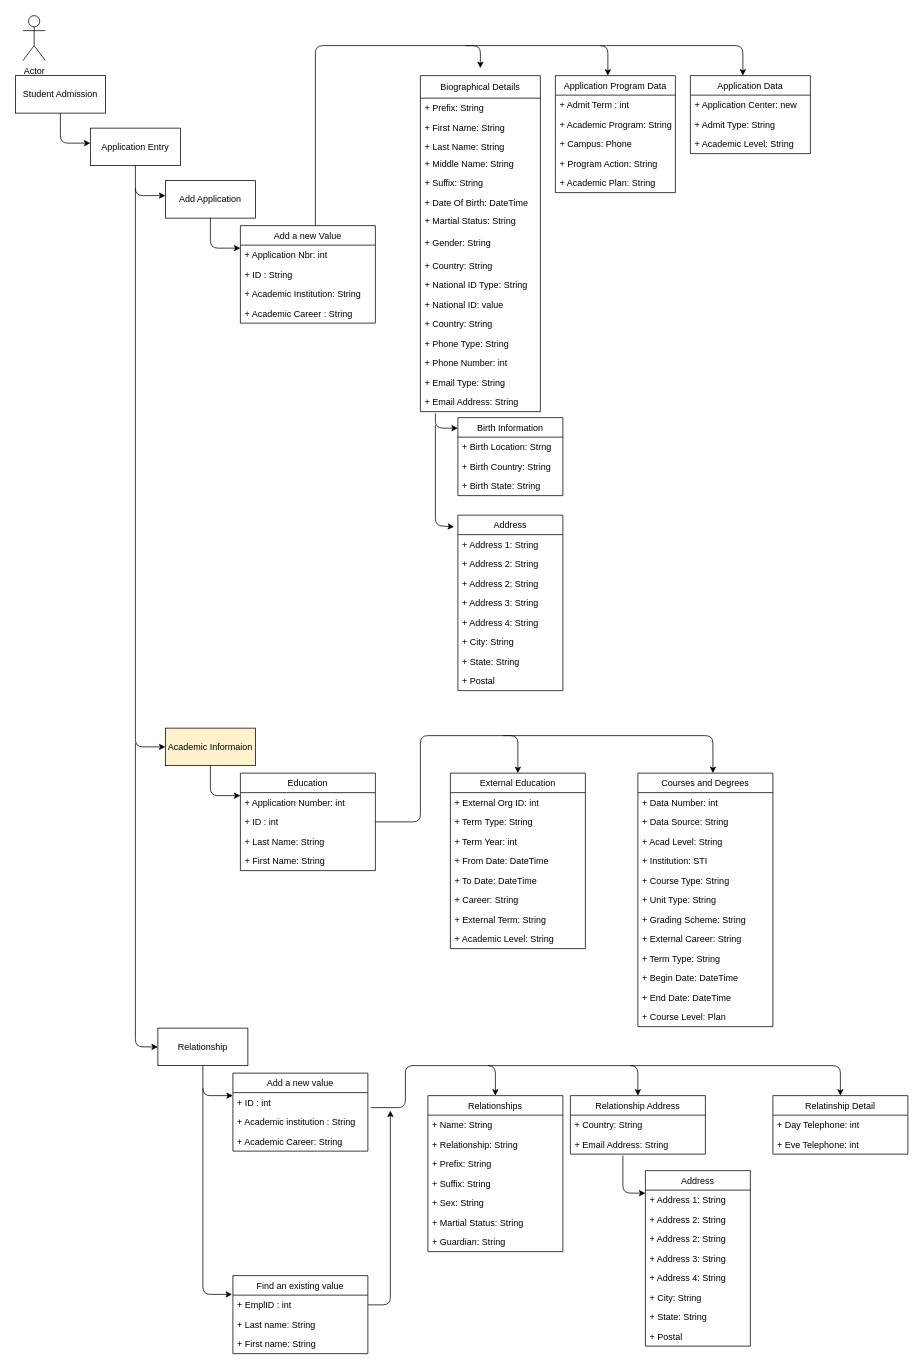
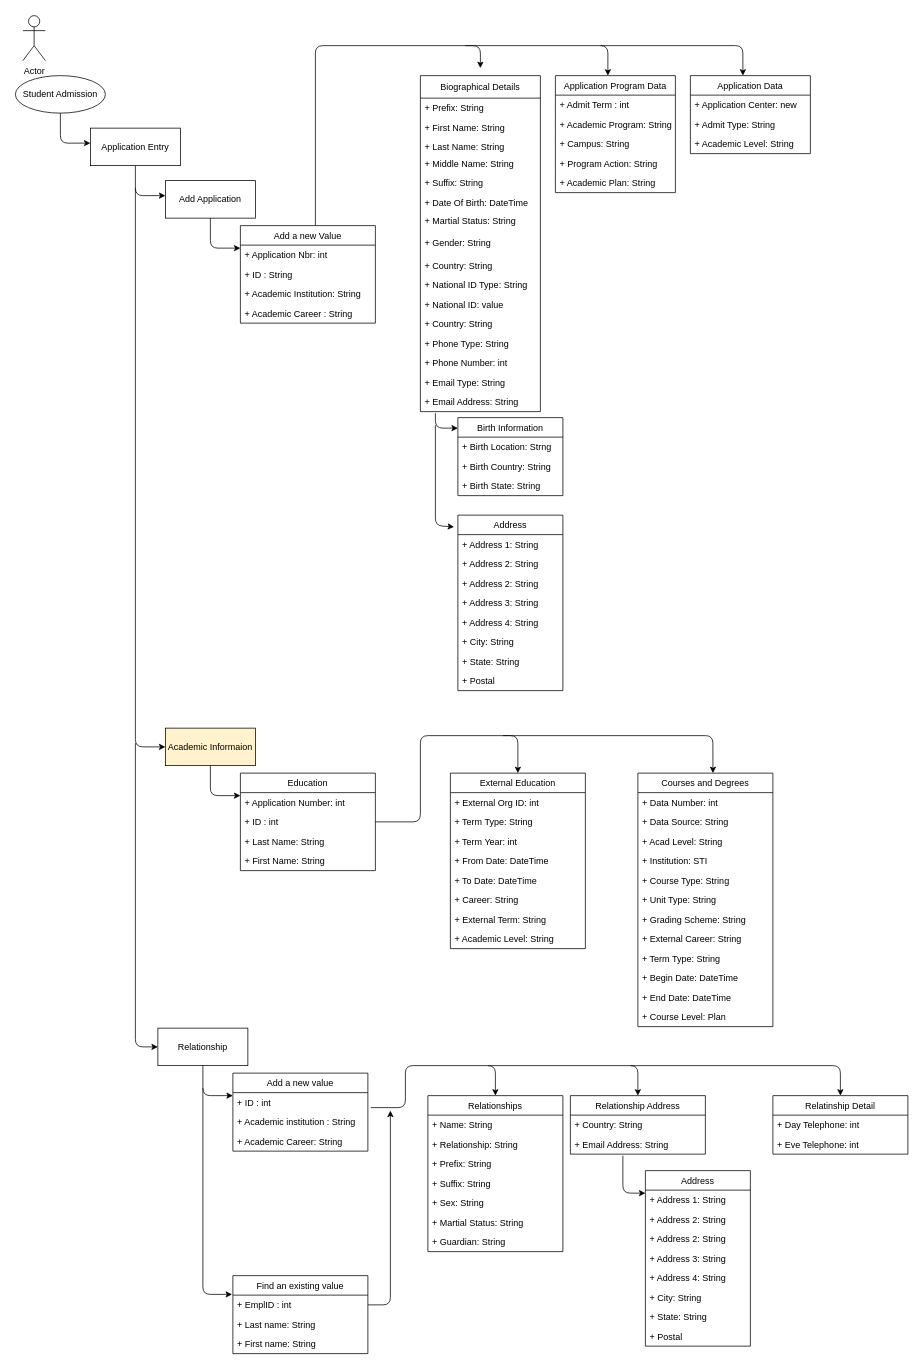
- <mxCell id="2" value="Student Admission" style="rounded=0;whiteSpace=wrap;html=1;" parent="1" vertex="1"><mxGeometry x="20" y="100" width="120" height="50" as="geometry" /></mxCell>
+ <mxCell id="2" value="Student Admission" style="ellipse;whiteSpace=wrap;html=1;" parent="1" vertex="1"><mxGeometry x="20" y="100" width="120" height="50" as="geometry" /></mxCell>
- <mxCell id="52" value="+ Campus: Phone" style="text;strokeColor=none;fillColor=none;align=left;verticalAlign=top;spacingLeft=4;spacingRight=4;overflow=hidden;rotatable=0;points=[[0,0.5],[1,0.5]];portConstraint=eastwest;" parent="49" vertex="1"><mxGeometry y="78" width="160" height="26" as="geometry" /></mxCell>
+ <mxCell id="52" value="+ Campus: String" style="text;strokeColor=none;fillColor=none;align=left;verticalAlign=top;spacingLeft=4;spacingRight=4;overflow=hidden;rotatable=0;points=[[0,0.5],[1,0.5]];portConstraint=eastwest;" parent="49" vertex="1"><mxGeometry y="78" width="160" height="26" as="geometry" /></mxCell>
